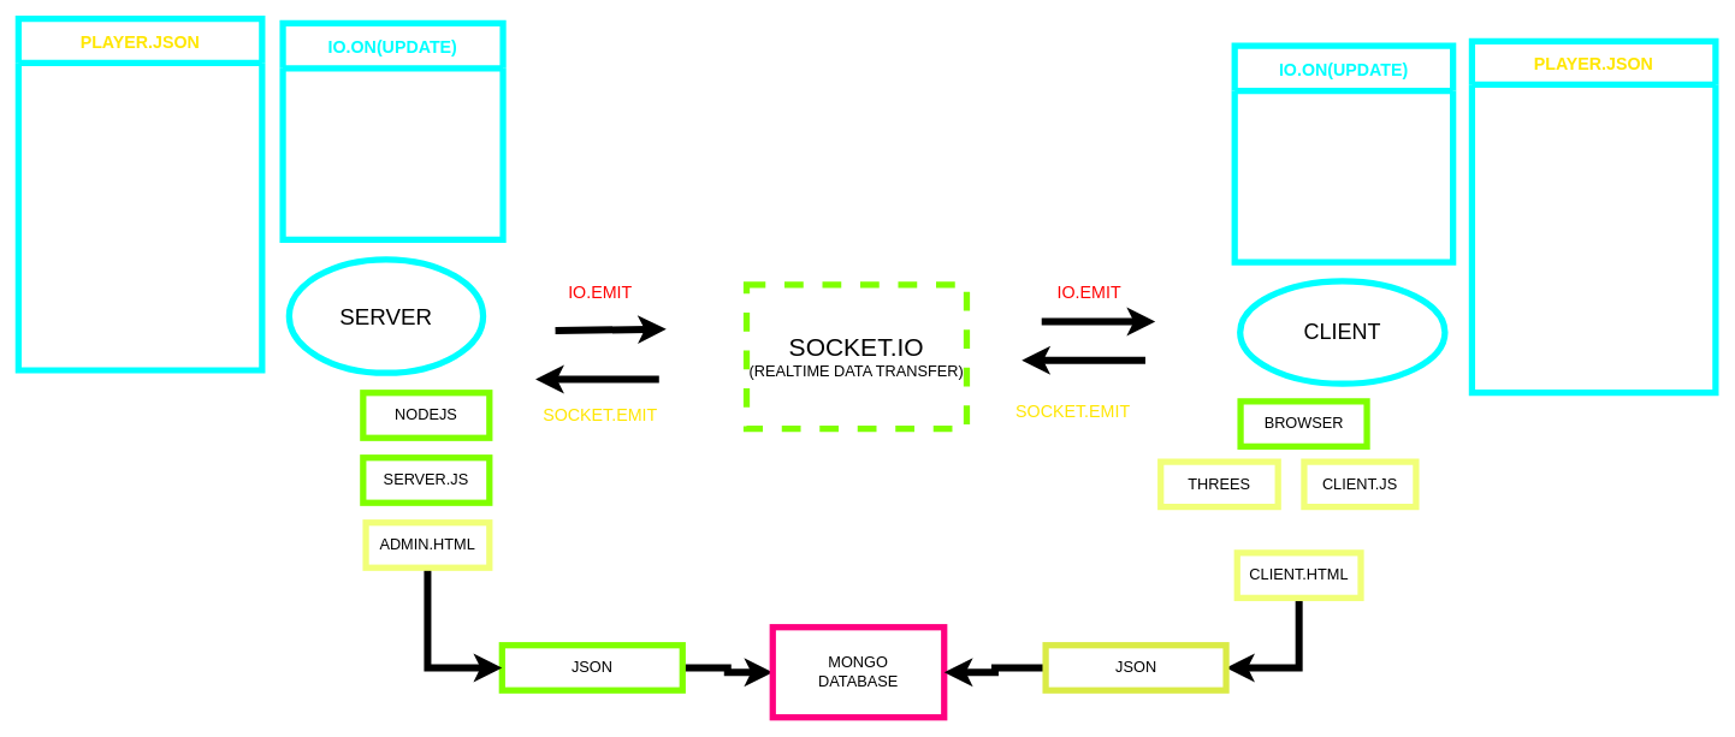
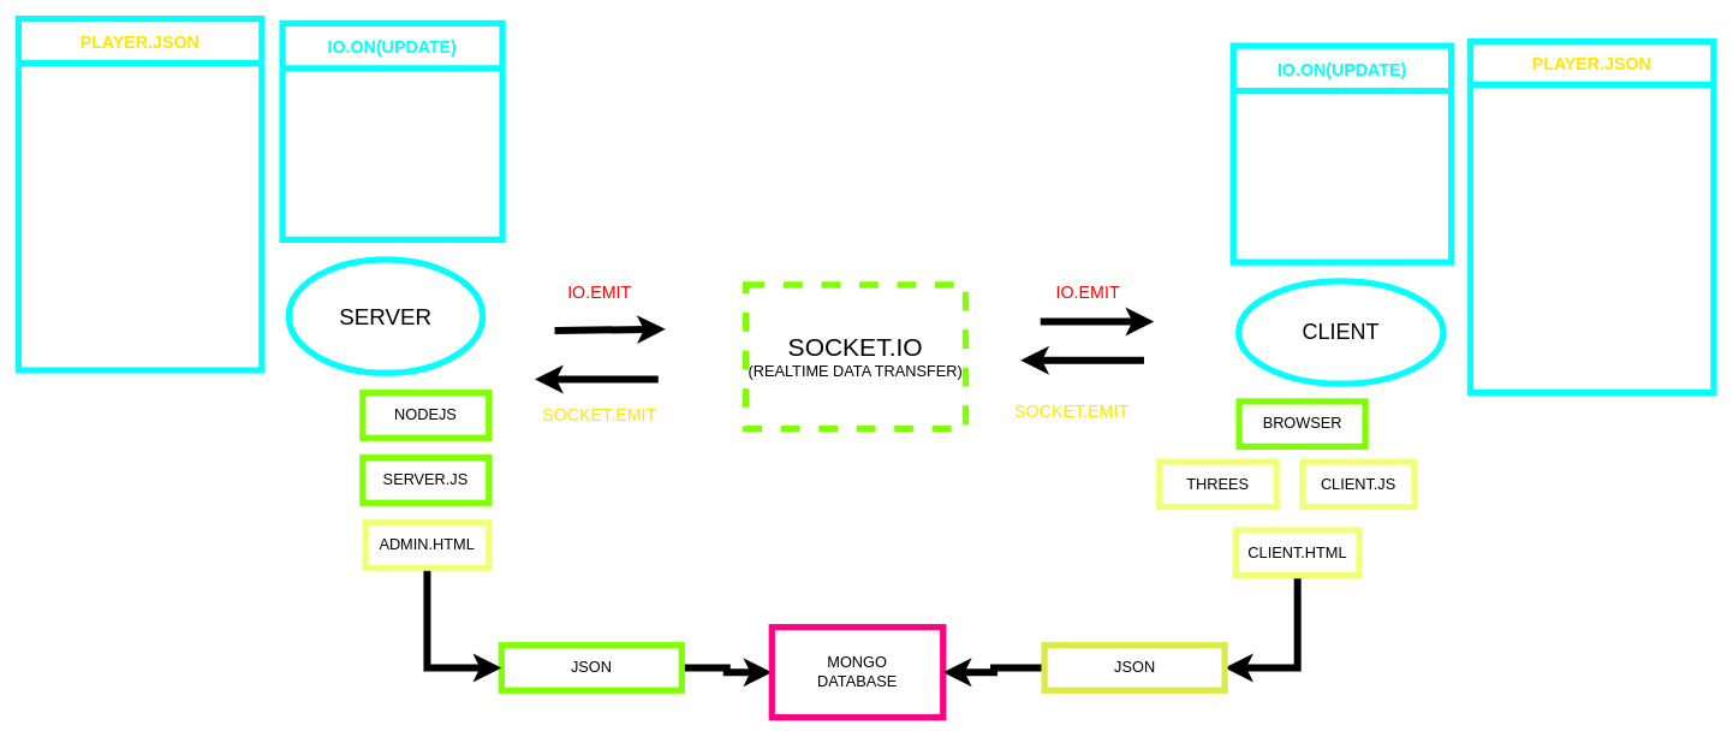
- <mxCell id="9" value="CLIENT.HTML" style="rounded=0;whiteSpace=wrap;html=1;strokeColor=#F1FF78;strokeWidth=7;fontSize=17;" vertex="1" parent="1"><mxGeometry x="1370.75" y="612.5" width="137" height="50" as="geometry" /></mxCell>
+ <mxCell id="9" value="CLIENT.HTML" style="rounded=0;whiteSpace=wrap;html=1;strokeColor=#F1FF78;strokeWidth=7;fontSize=17;" vertex="1" parent="1"><mxGeometry x="1370.75" y="587.5" width="137" height="50" as="geometry" /></mxCell>
